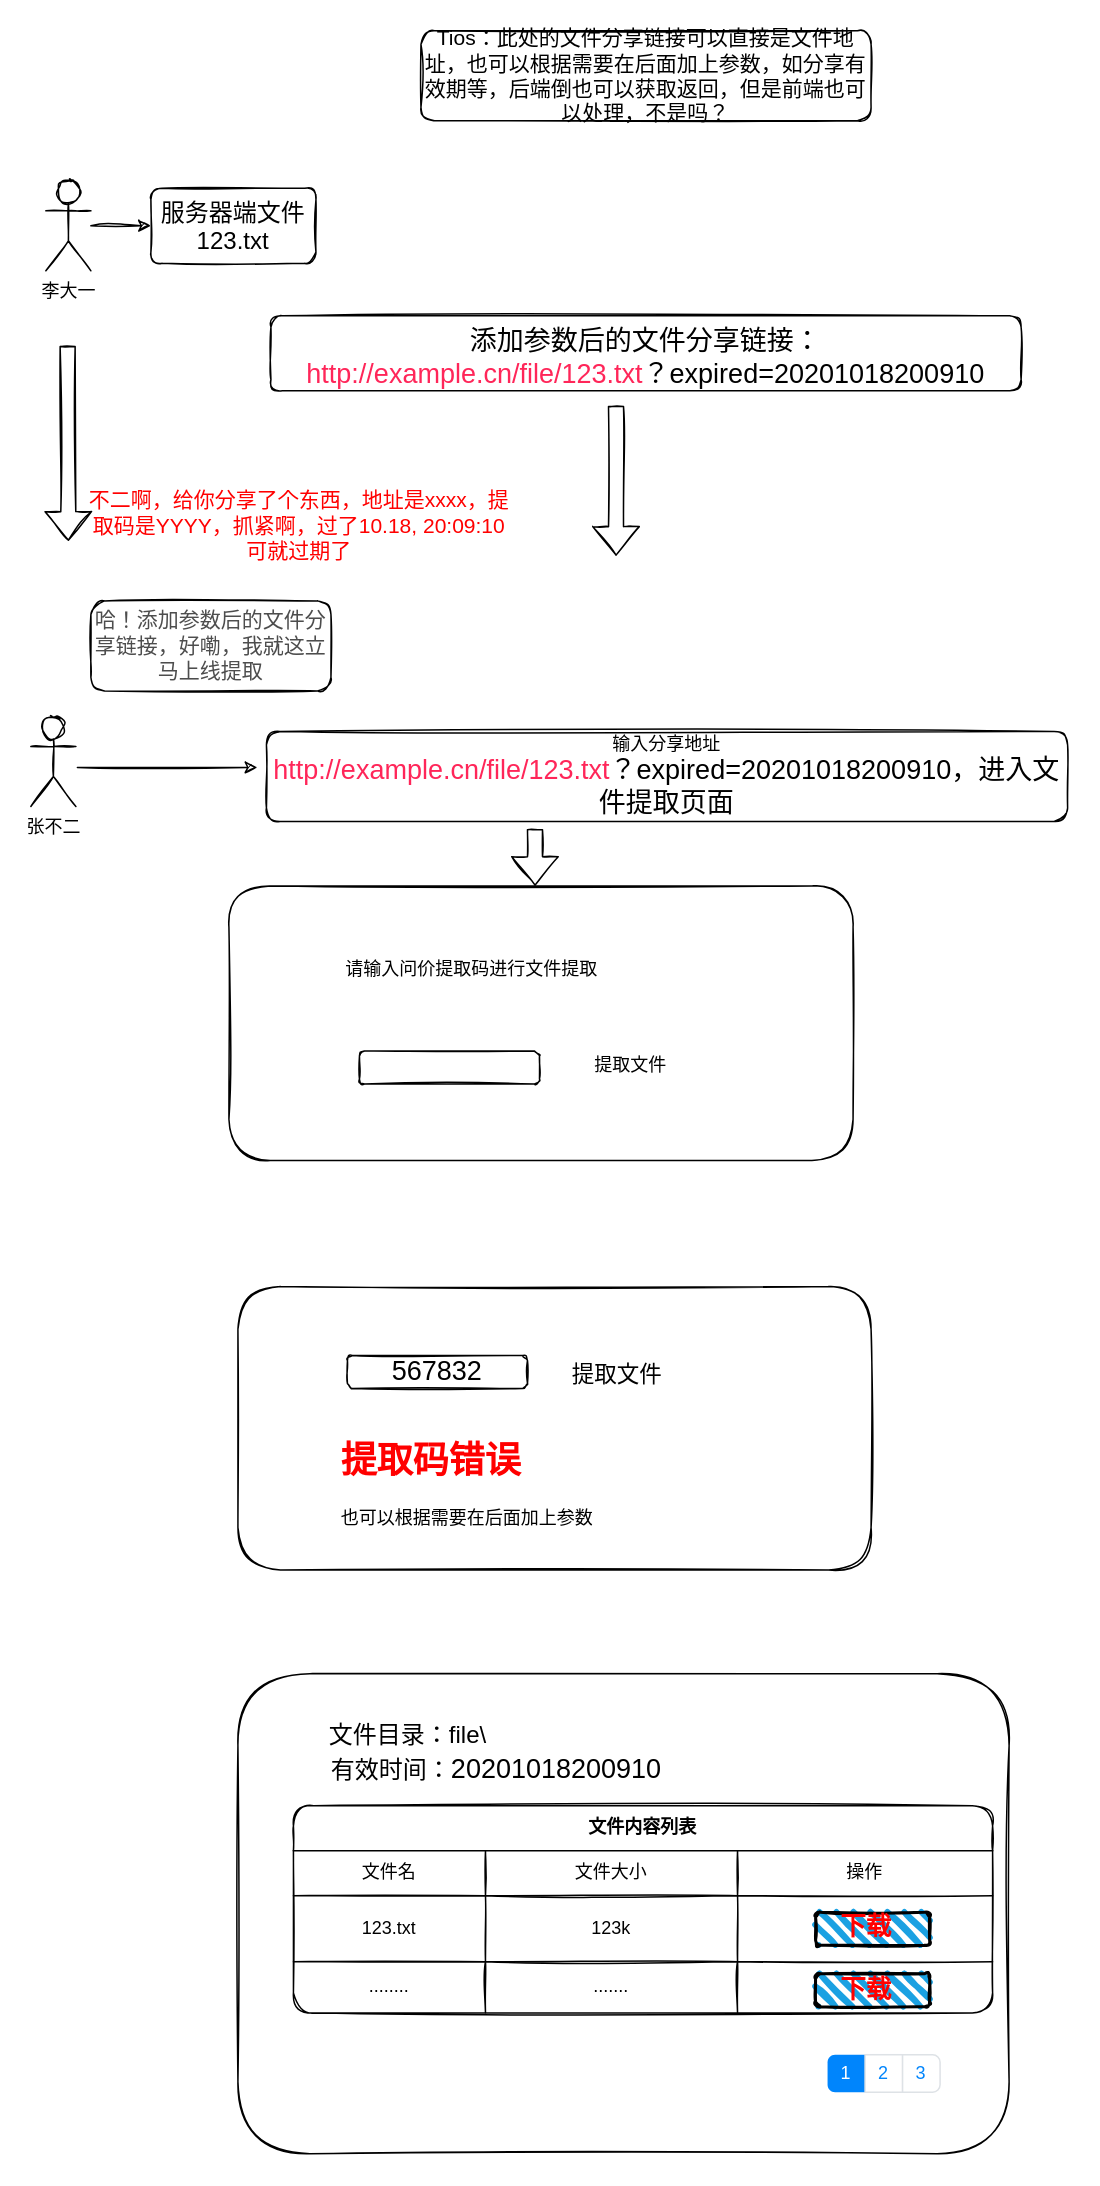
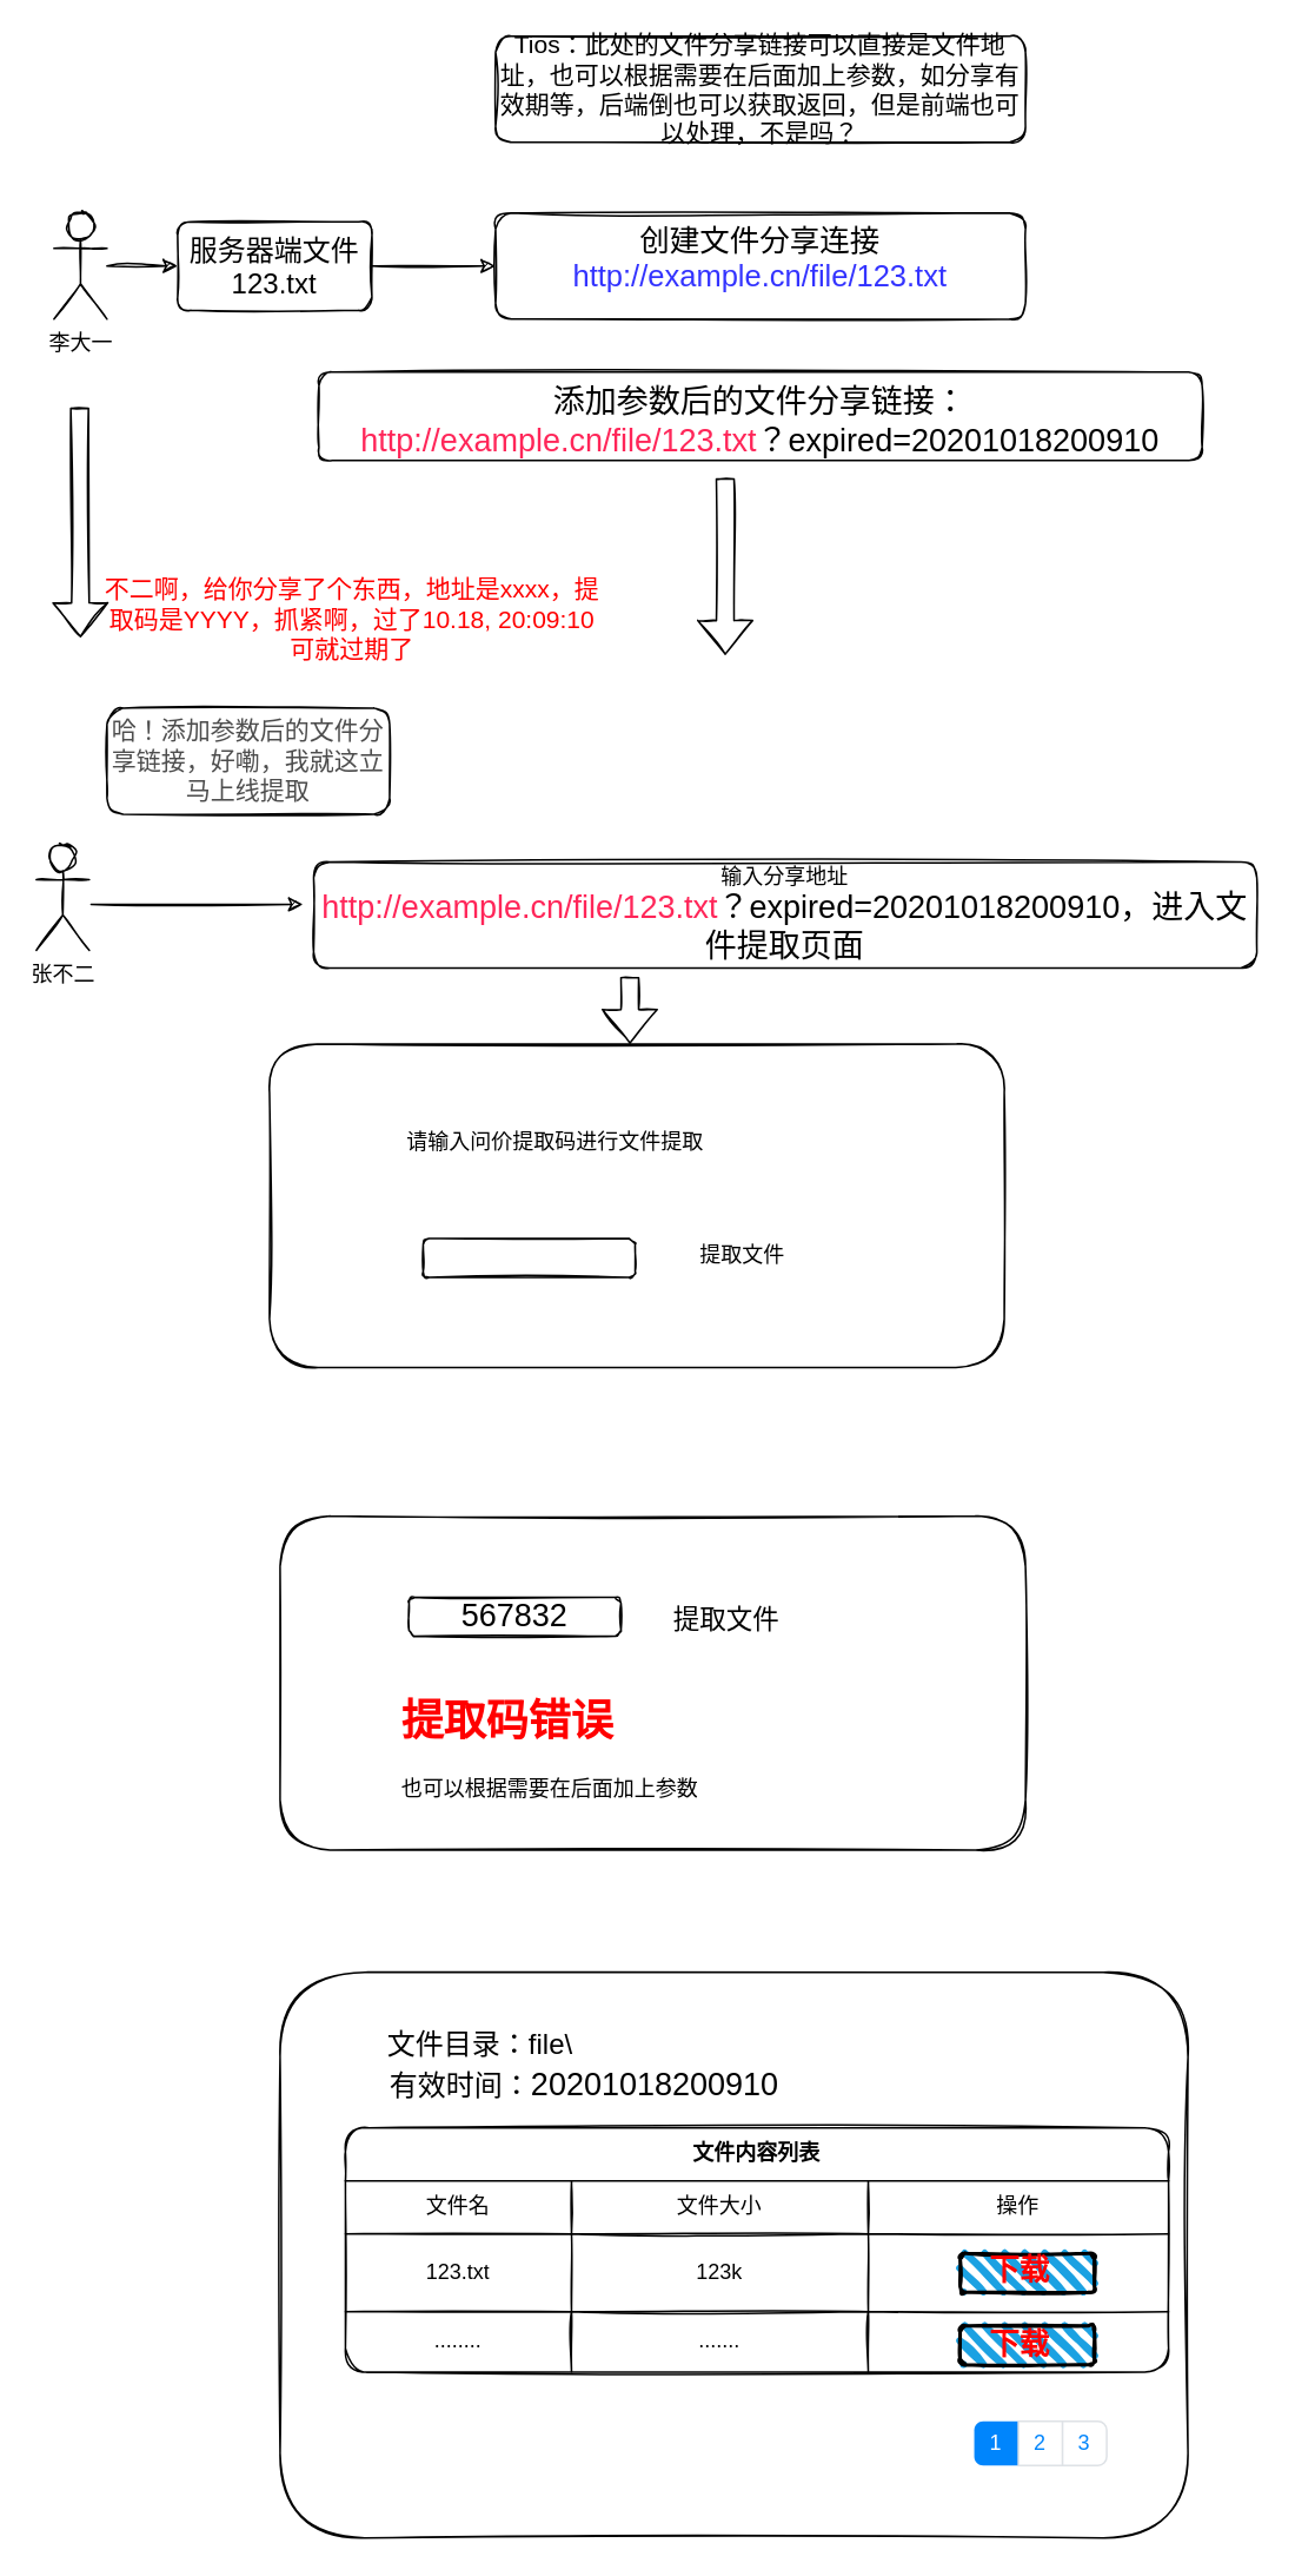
+ <mxCell id="4" value="" style="edgeStyle=orthogonalEdgeStyle;orthogonalLoop=1;jettySize=auto;html=1;sketch=1;" edge="1" parent="1" source="5" target="6"><mxGeometry relative="1" as="geometry" /></mxCell>
+ <mxCell id="6" value="&lt;font style=&quot;font-size: 17px&quot;&gt;创建文件分享连接&lt;br&gt;&lt;font color=&quot;#3333ff&quot;&gt;http://example.cn/file/123.txt&lt;/font&gt;&lt;/font&gt;" style="whiteSpace=wrap;html=1;verticalAlign=top;sketch=1;rounded=1;" vertex="1" parent="1"><mxGeometry x="280" y="120" width="300" height="60" as="geometry" /></mxCell>
